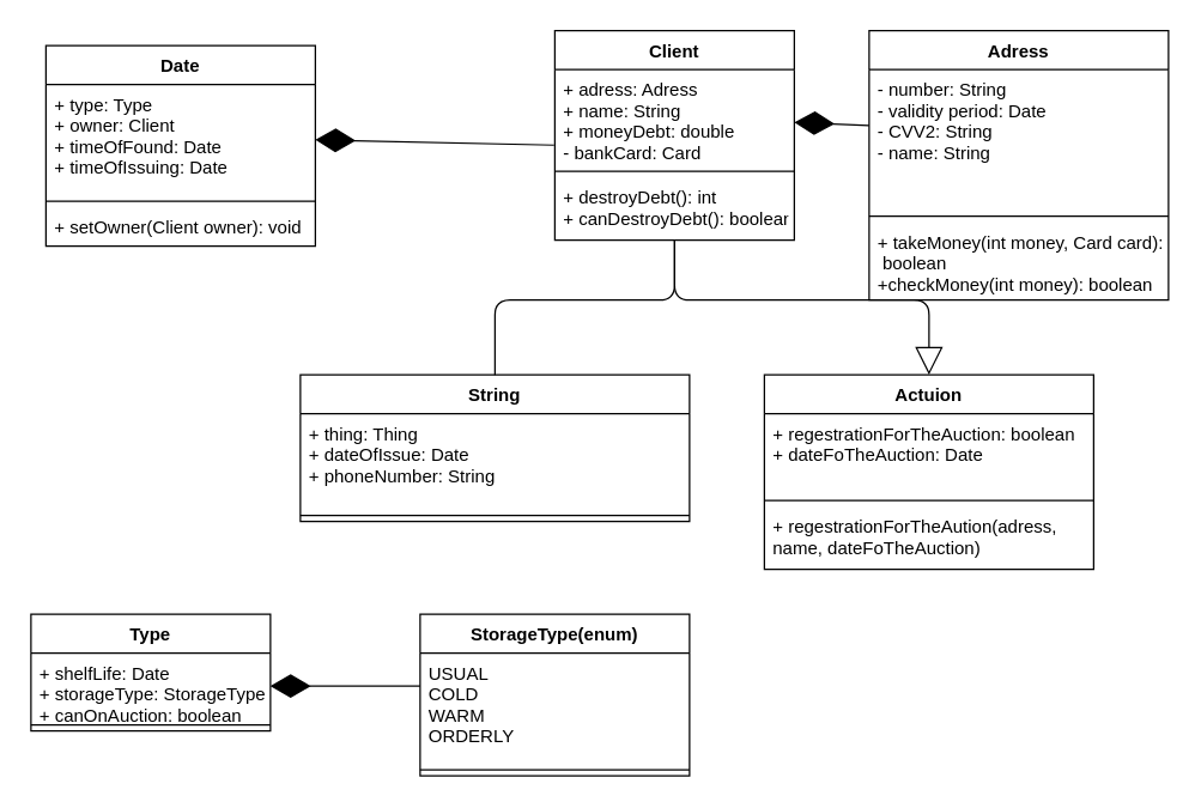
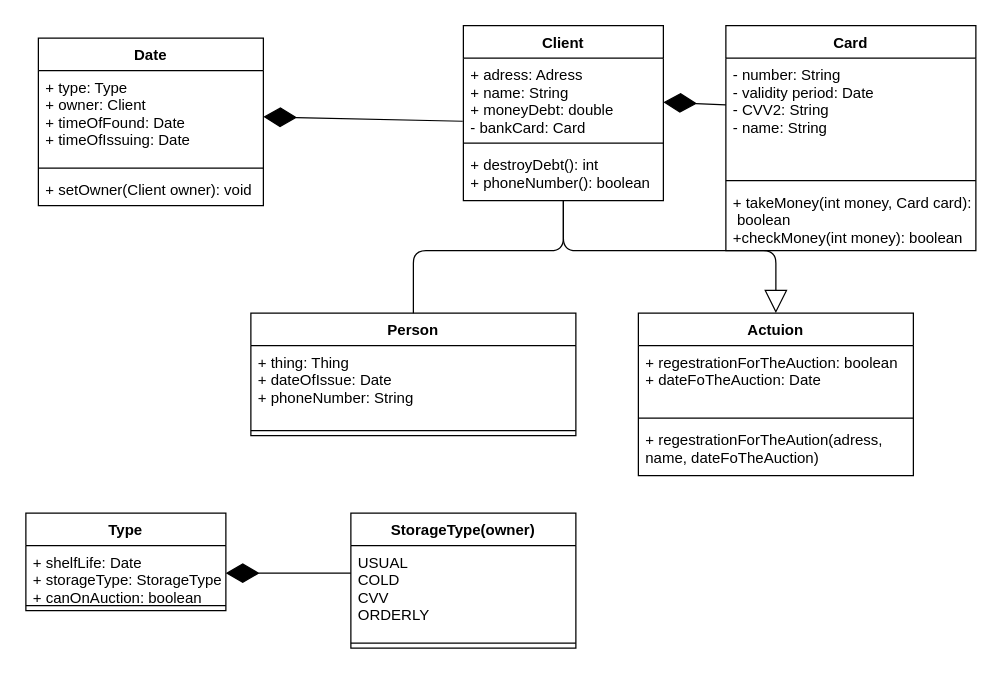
- <mxCell id="27" value="Adress" style="swimlane;fontStyle=1;align=center;verticalAlign=top;childLayout=stackLayout;horizontal=1;startSize=26;horizontalStack=0;resizeParent=1;resizeParentMax=0;resizeLast=0;collapsible=1;marginBottom=0;" vertex="1" parent="1"><mxGeometry x="580" y="20" width="200" height="180" as="geometry" /></mxCell>
+ <mxCell id="27" value="Card" style="swimlane;fontStyle=1;align=center;verticalAlign=top;childLayout=stackLayout;horizontal=1;startSize=26;horizontalStack=0;resizeParent=1;resizeParentMax=0;resizeLast=0;collapsible=1;marginBottom=0;" vertex="1" parent="1"><mxGeometry x="580" y="20" width="200" height="180" as="geometry" /></mxCell>
- <mxCell id="9" value="+ destroyDebt(): int&#10;+ canDestroyDebt(): boolean" style="text;strokeColor=none;fillColor=none;align=left;verticalAlign=top;spacingLeft=4;spacingRight=4;overflow=hidden;rotatable=0;points=[[0,0.5],[1,0.5]];portConstraint=eastwest;" parent="6" vertex="1"><mxGeometry y="98" width="160" height="42" as="geometry" /></mxCell>
+ <mxCell id="9" value="+ destroyDebt(): int&#10;+ phoneNumber(): boolean" style="text;strokeColor=none;fillColor=none;align=left;verticalAlign=top;spacingLeft=4;spacingRight=4;overflow=hidden;rotatable=0;points=[[0,0.5],[1,0.5]];portConstraint=eastwest;" parent="6" vertex="1"><mxGeometry y="98" width="160" height="42" as="geometry" /></mxCell>
- <mxCell id="14" value="String" style="swimlane;fontStyle=1;align=center;verticalAlign=top;childLayout=stackLayout;horizontal=1;startSize=26;horizontalStack=0;resizeParent=1;resizeParentMax=0;resizeLast=0;collapsible=1;marginBottom=0;" parent="1" vertex="1"><mxGeometry x="200" y="250" width="260" height="98" as="geometry" /></mxCell>
+ <mxCell id="14" value="Person" style="swimlane;fontStyle=1;align=center;verticalAlign=top;childLayout=stackLayout;horizontal=1;startSize=26;horizontalStack=0;resizeParent=1;resizeParentMax=0;resizeLast=0;collapsible=1;marginBottom=0;" parent="1" vertex="1"><mxGeometry x="200" y="250" width="260" height="98" as="geometry" /></mxCell>
- <mxCell id="23" value="StorageType(enum)" style="swimlane;fontStyle=1;align=center;verticalAlign=top;childLayout=stackLayout;horizontal=1;startSize=26;horizontalStack=0;resizeParent=1;resizeParentMax=0;resizeLast=0;collapsible=1;marginBottom=0;" parent="1" vertex="1"><mxGeometry x="280" y="410" width="180" height="108" as="geometry" /></mxCell>
+ <mxCell id="23" value="StorageType(owner)" style="swimlane;fontStyle=1;align=center;verticalAlign=top;childLayout=stackLayout;horizontal=1;startSize=26;horizontalStack=0;resizeParent=1;resizeParentMax=0;resizeLast=0;collapsible=1;marginBottom=0;" parent="1" vertex="1"><mxGeometry x="280" y="410" width="180" height="108" as="geometry" /></mxCell>
- <mxCell id="24" value="USUAL&#10;COLD&#10;WARM&#10;ORDERLY" style="text;strokeColor=none;fillColor=none;align=left;verticalAlign=top;spacingLeft=4;spacingRight=4;overflow=hidden;rotatable=0;points=[[0,0.5],[1,0.5]];portConstraint=eastwest;" parent="23" vertex="1"><mxGeometry y="26" width="180" height="74" as="geometry" /></mxCell>
+ <mxCell id="24" value="USUAL&#10;COLD&#10;CVV&#10;ORDERLY" style="text;strokeColor=none;fillColor=none;align=left;verticalAlign=top;spacingLeft=4;spacingRight=4;overflow=hidden;rotatable=0;points=[[0,0.5],[1,0.5]];portConstraint=eastwest;" parent="23" vertex="1"><mxGeometry y="26" width="180" height="74" as="geometry" /></mxCell>
